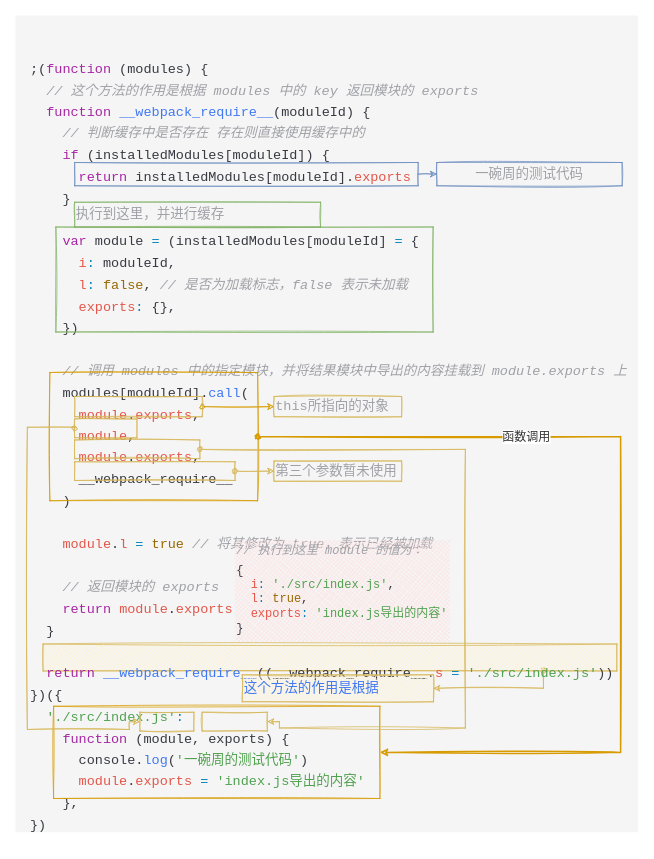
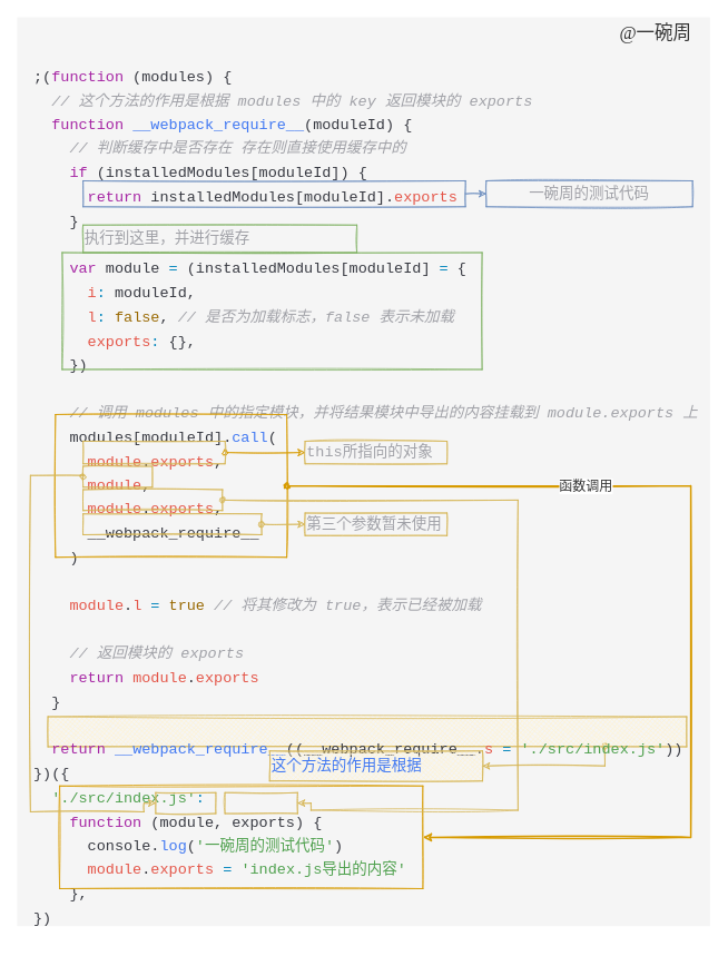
+ <mxCell id="5" value="&lt;font style=&quot;font-size: 22px&quot; face=&quot;ZCOOL KuaiLe&quot; color=&quot;#333333&quot;&gt;@一碗周&lt;/font&gt;" style="text;html=1;strokeColor=none;fillColor=none;align=center;verticalAlign=middle;whiteSpace=wrap;rounded=0;" vertex="1" parent="1"><mxGeometry x="720" y="20" width="130" height="40" as="geometry" /></mxCell>
- <mxCell id="28" value="&lt;p style=&quot;line-height: 90%&quot;&gt;&lt;span style=&quot;color: rgb(160 , 161 , 167) ; font-family: &amp;#34;fira code&amp;#34; , &amp;#34;consolas&amp;#34; , &amp;#34;courier new&amp;#34; , monospace ; font-style: italic ; font-size: 16px&quot;&gt;&lt;font style=&quot;font-size: 16px&quot;&gt;// 执行到这里 module 的值为：&lt;br&gt;&lt;/font&gt;&lt;/span&gt;&lt;/p&gt;&lt;div style=&quot;color: rgb(56 , 58 , 66) ; font-family: &amp;#34;fira code&amp;#34; , &amp;#34;consolas&amp;#34; , &amp;#34;courier new&amp;#34; , monospace ; font-size: 16px&quot;&gt;&lt;font style=&quot;font-size: 16px&quot;&gt;{&lt;/font&gt;&lt;/div&gt;&lt;div style=&quot;font-family: &amp;#34;fira code&amp;#34; , &amp;#34;consolas&amp;#34; , &amp;#34;courier new&amp;#34; , monospace ; font-size: 16px&quot;&gt;&lt;font style=&quot;font-size: 16px&quot;&gt;&lt;span style=&quot;color: rgb(56 , 58 , 66)&quot;&gt;&amp;nbsp; &lt;span style=&quot;color: rgb(228 , 86 , 73)&quot;&gt;i&lt;/span&gt;&lt;span style=&quot;color: rgb(1 , 132 , 188)&quot;&gt;:&lt;/span&gt;&amp;nbsp;&lt;/span&gt;&lt;font color=&quot;#50a14f&quot; style=&quot;font-size: 16px&quot;&gt;'./src/index.js'&lt;/font&gt;&lt;font color=&quot;#383a42&quot; style=&quot;font-size: 16px&quot;&gt;,&lt;/font&gt;&lt;/font&gt;&lt;/div&gt;&lt;div style=&quot;font-family: &amp;#34;fira code&amp;#34; , &amp;#34;consolas&amp;#34; , &amp;#34;courier new&amp;#34; , monospace ; font-size: 16px&quot;&gt;&lt;font style=&quot;font-size: 16px&quot;&gt;&lt;span style=&quot;color: rgb(56 , 58 , 66)&quot;&gt;&amp;nbsp; &lt;span style=&quot;color: rgb(228 , 86 , 73)&quot;&gt;l&lt;/span&gt;&lt;span style=&quot;color: rgb(1 , 132 , 188)&quot;&gt;:&lt;/span&gt;&amp;nbsp;&lt;/span&gt;&lt;font color=&quot;#986801&quot; style=&quot;font-size: 16px&quot;&gt;true&lt;/font&gt;&lt;font color=&quot;#383a42&quot; style=&quot;font-size: 16px&quot;&gt;,&lt;/font&gt;&lt;/font&gt;&lt;/div&gt;&lt;div style=&quot;font-family: &amp;#34;fira code&amp;#34; , &amp;#34;consolas&amp;#34; , &amp;#34;courier new&amp;#34; , monospace ; font-size: 16px&quot;&gt;&lt;font style=&quot;font-size: 16px&quot;&gt;&lt;span style=&quot;color: rgb(56 , 58 , 66)&quot;&gt;&amp;nbsp; &lt;span style=&quot;color: rgb(228 , 86 , 73)&quot;&gt;exports&lt;/span&gt;&lt;span style=&quot;color: rgb(1 , 132 , 188)&quot;&gt;:&lt;/span&gt;&amp;nbsp;&lt;/span&gt;&lt;font color=&quot;#50a14f&quot; style=&quot;font-size: 16px&quot;&gt;'index.js导出的内容'&lt;/font&gt;&lt;/font&gt;&lt;/div&gt;&lt;div style=&quot;color: rgb(56 , 58 , 66) ; font-family: &amp;#34;fira code&amp;#34; , &amp;#34;consolas&amp;#34; , &amp;#34;courier new&amp;#34; , monospace ; font-size: 16px&quot;&gt;&lt;font style=&quot;font-size: 16px&quot;&gt;}&lt;/font&gt;&lt;/div&gt;&lt;p&gt;&lt;/p&gt;" style="rounded=0;whiteSpace=wrap;html=1;sketch=1;align=left;fillStyle=cross-hatch;strokeColor=none;fillColor=#FFDEDE;" vertex="1" parent="1"><mxGeometry x="313" y="720" width="286" height="135" as="geometry" /></mxCell>
